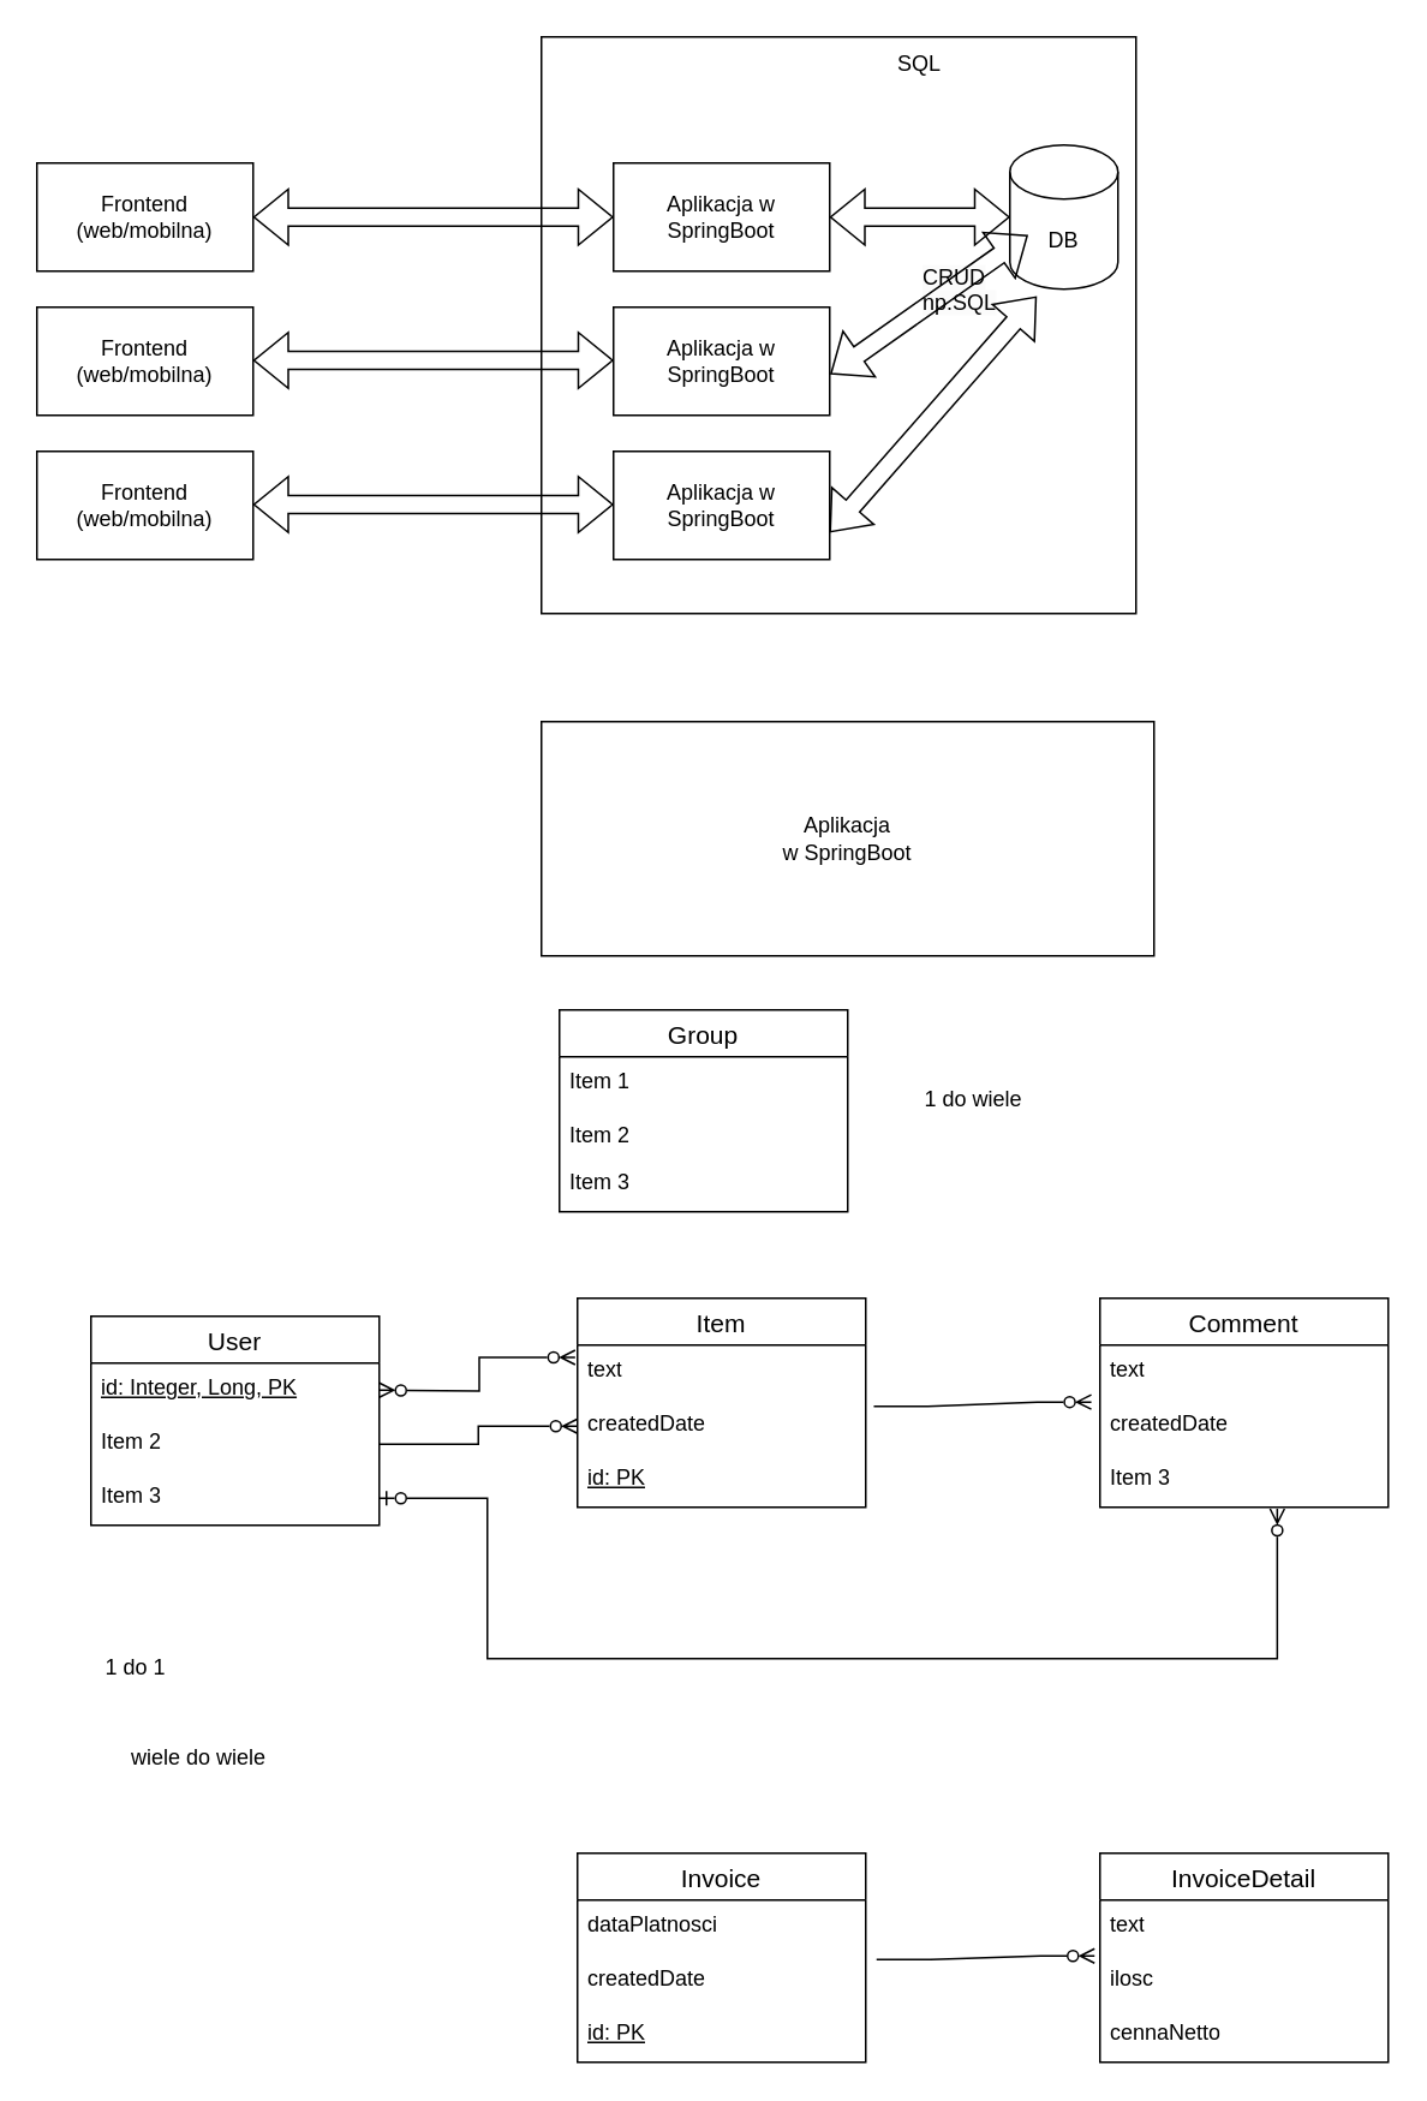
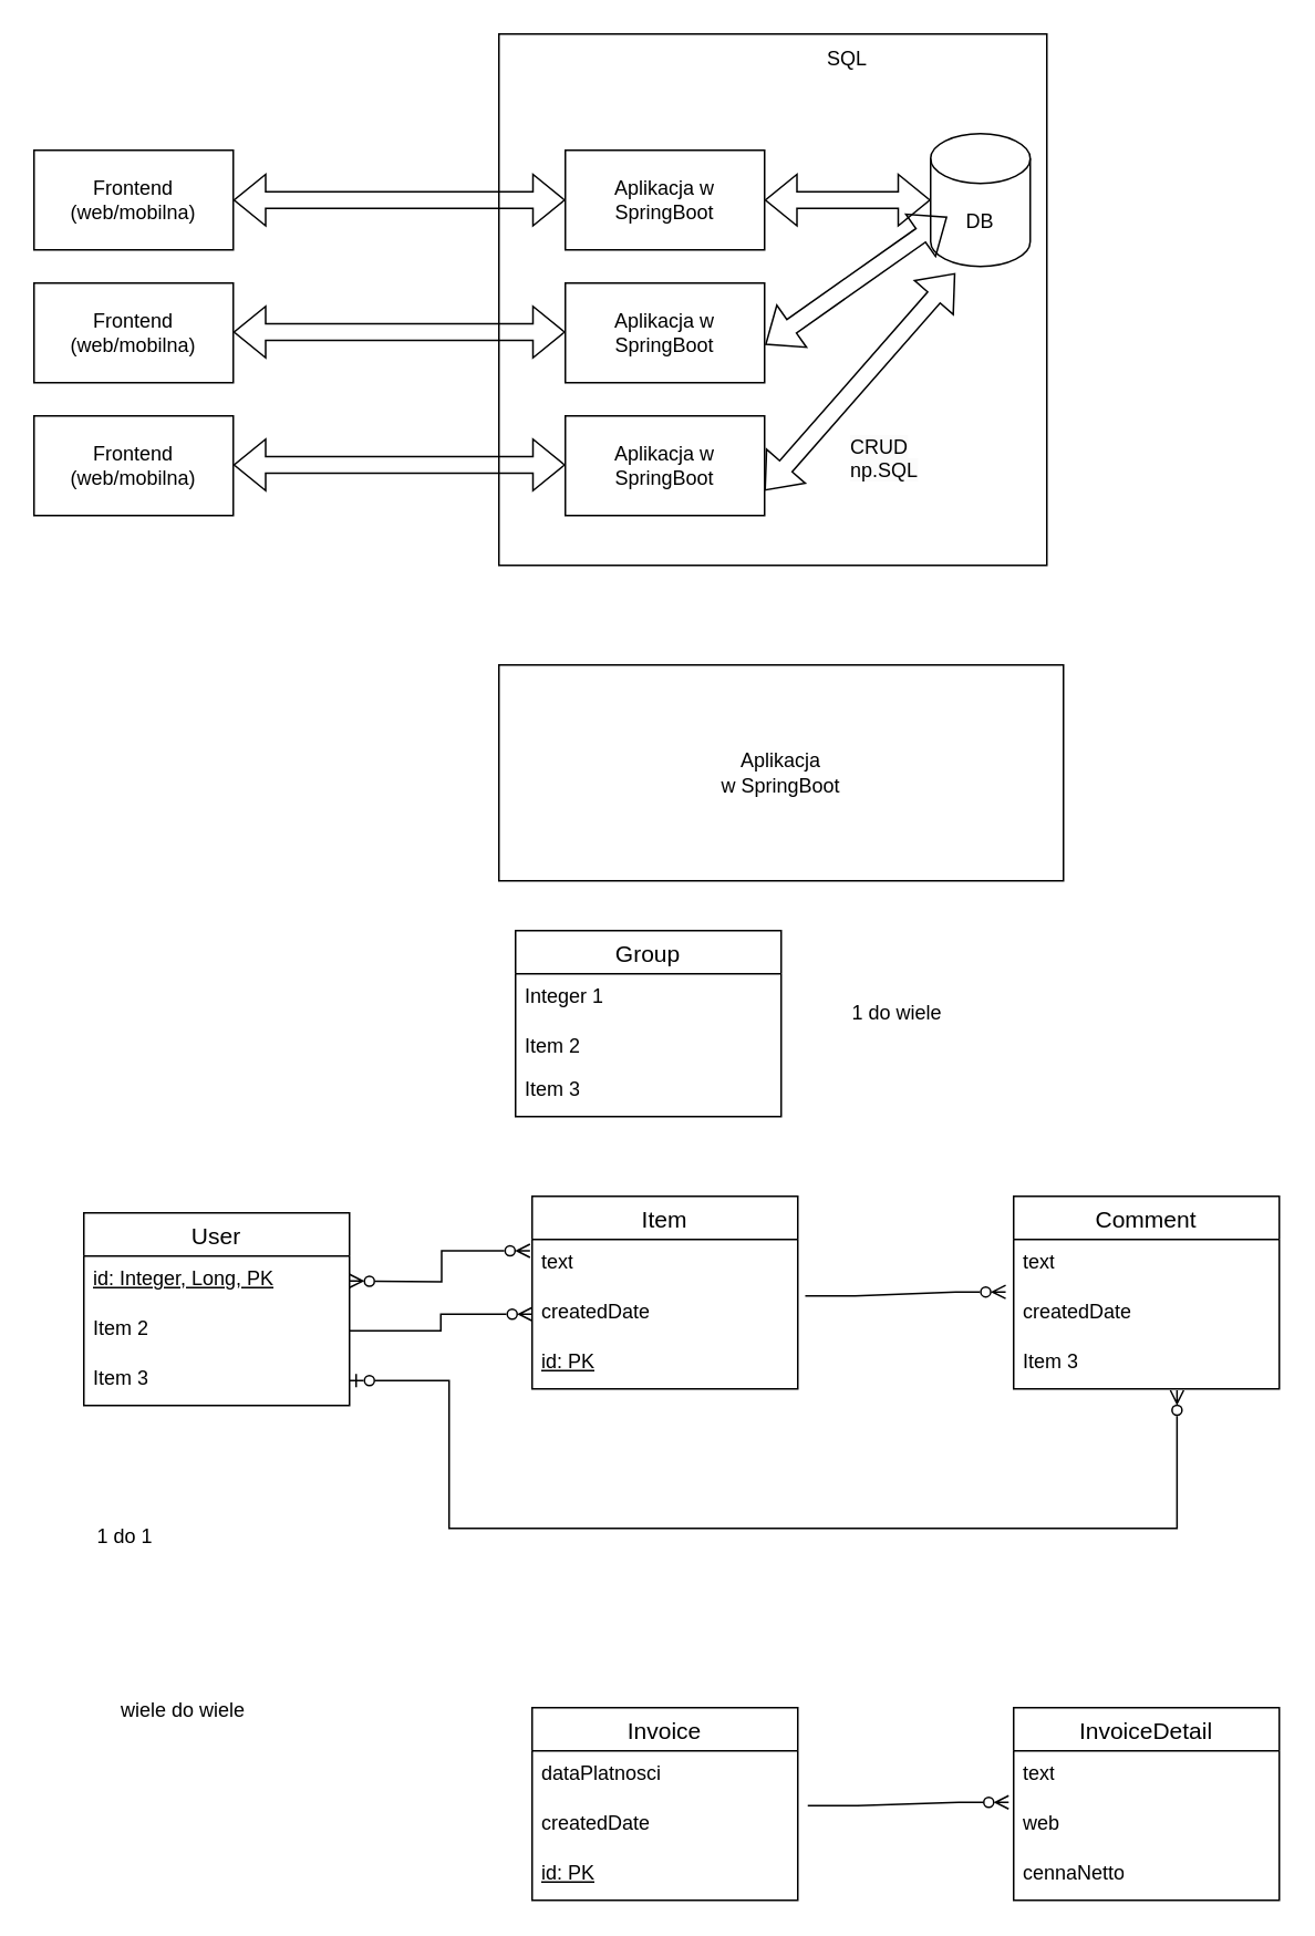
- <mxCell id="10" value="&lt;span style=&quot;color: rgb(0, 0, 0); font-family: Helvetica; font-size: 12px; font-style: normal; font-variant-ligatures: normal; font-variant-caps: normal; font-weight: 400; letter-spacing: normal; orphans: 2; text-align: center; text-indent: 0px; text-transform: none; widows: 2; word-spacing: 0px; -webkit-text-stroke-width: 0px; background-color: rgb(251, 251, 251); text-decoration-thickness: initial; text-decoration-style: initial; text-decoration-color: initial; float: none; display: inline !important;&quot;&gt;CRUD&lt;br&gt;np.SQL&lt;br&gt;&lt;/span&gt;" style="text;whiteSpace=wrap;html=1;" parent="1" vertex="1"><mxGeometry x="510" y="140" width="40" height="30" as="geometry" /></mxCell>
+ <mxCell id="10" value="&lt;span style=&quot;color: rgb(0, 0, 0); font-family: Helvetica; font-size: 12px; font-style: normal; font-variant-ligatures: normal; font-variant-caps: normal; font-weight: 400; letter-spacing: normal; orphans: 2; text-align: center; text-indent: 0px; text-transform: none; widows: 2; word-spacing: 0px; -webkit-text-stroke-width: 0px; background-color: rgb(251, 251, 251); text-decoration-thickness: initial; text-decoration-style: initial; text-decoration-color: initial; float: none; display: inline !important;&quot;&gt;CRUD&lt;br&gt;np.SQL&lt;br&gt;&lt;/span&gt;" style="text;whiteSpace=wrap;html=1;" parent="1" vertex="1"><mxGeometry x="510" y="255" width="40" height="30" as="geometry" /></mxCell>
- <mxCell id="40" value="Item 1" style="text;strokeColor=none;fillColor=none;spacingLeft=4;spacingRight=4;overflow=hidden;rotatable=0;points=[[0,0.5],[1,0.5]];portConstraint=eastwest;fontSize=12;whiteSpace=wrap;html=1;" vertex="1" parent="39"><mxGeometry y="26" width="160" height="30" as="geometry" /></mxCell>
+ <mxCell id="40" value="Integer 1" style="text;strokeColor=none;fillColor=none;spacingLeft=4;spacingRight=4;overflow=hidden;rotatable=0;points=[[0,0.5],[1,0.5]];portConstraint=eastwest;fontSize=12;whiteSpace=wrap;html=1;" vertex="1" parent="39"><mxGeometry y="26" width="160" height="30" as="geometry" /></mxCell>
- <mxCell id="36" value="wiele do wiele" style="text;html=1;strokeColor=none;fillColor=none;align=center;verticalAlign=middle;whiteSpace=wrap;rounded=0;" vertex="1" parent="1"><mxGeometry x="60" y="960" width="100" height="30" as="geometry" /></mxCell>
+ <mxCell id="36" value="wiele do wiele" style="text;html=1;strokeColor=none;fillColor=none;align=center;verticalAlign=middle;whiteSpace=wrap;rounded=0;" vertex="1" parent="1"><mxGeometry x="60" y="1015" width="100" height="30" as="geometry" /></mxCell>
- <mxCell id="50" value="ilosc" style="text;strokeColor=none;fillColor=none;spacingLeft=4;spacingRight=4;overflow=hidden;rotatable=0;points=[[0,0.5],[1,0.5]];portConstraint=eastwest;fontSize=12;whiteSpace=wrap;html=1;" vertex="1" parent="48"><mxGeometry y="56" width="160" height="30" as="geometry" /></mxCell>
+ <mxCell id="50" value="web" style="text;strokeColor=none;fillColor=none;spacingLeft=4;spacingRight=4;overflow=hidden;rotatable=0;points=[[0,0.5],[1,0.5]];portConstraint=eastwest;fontSize=12;whiteSpace=wrap;html=1;" vertex="1" parent="48"><mxGeometry y="56" width="160" height="30" as="geometry" /></mxCell>
